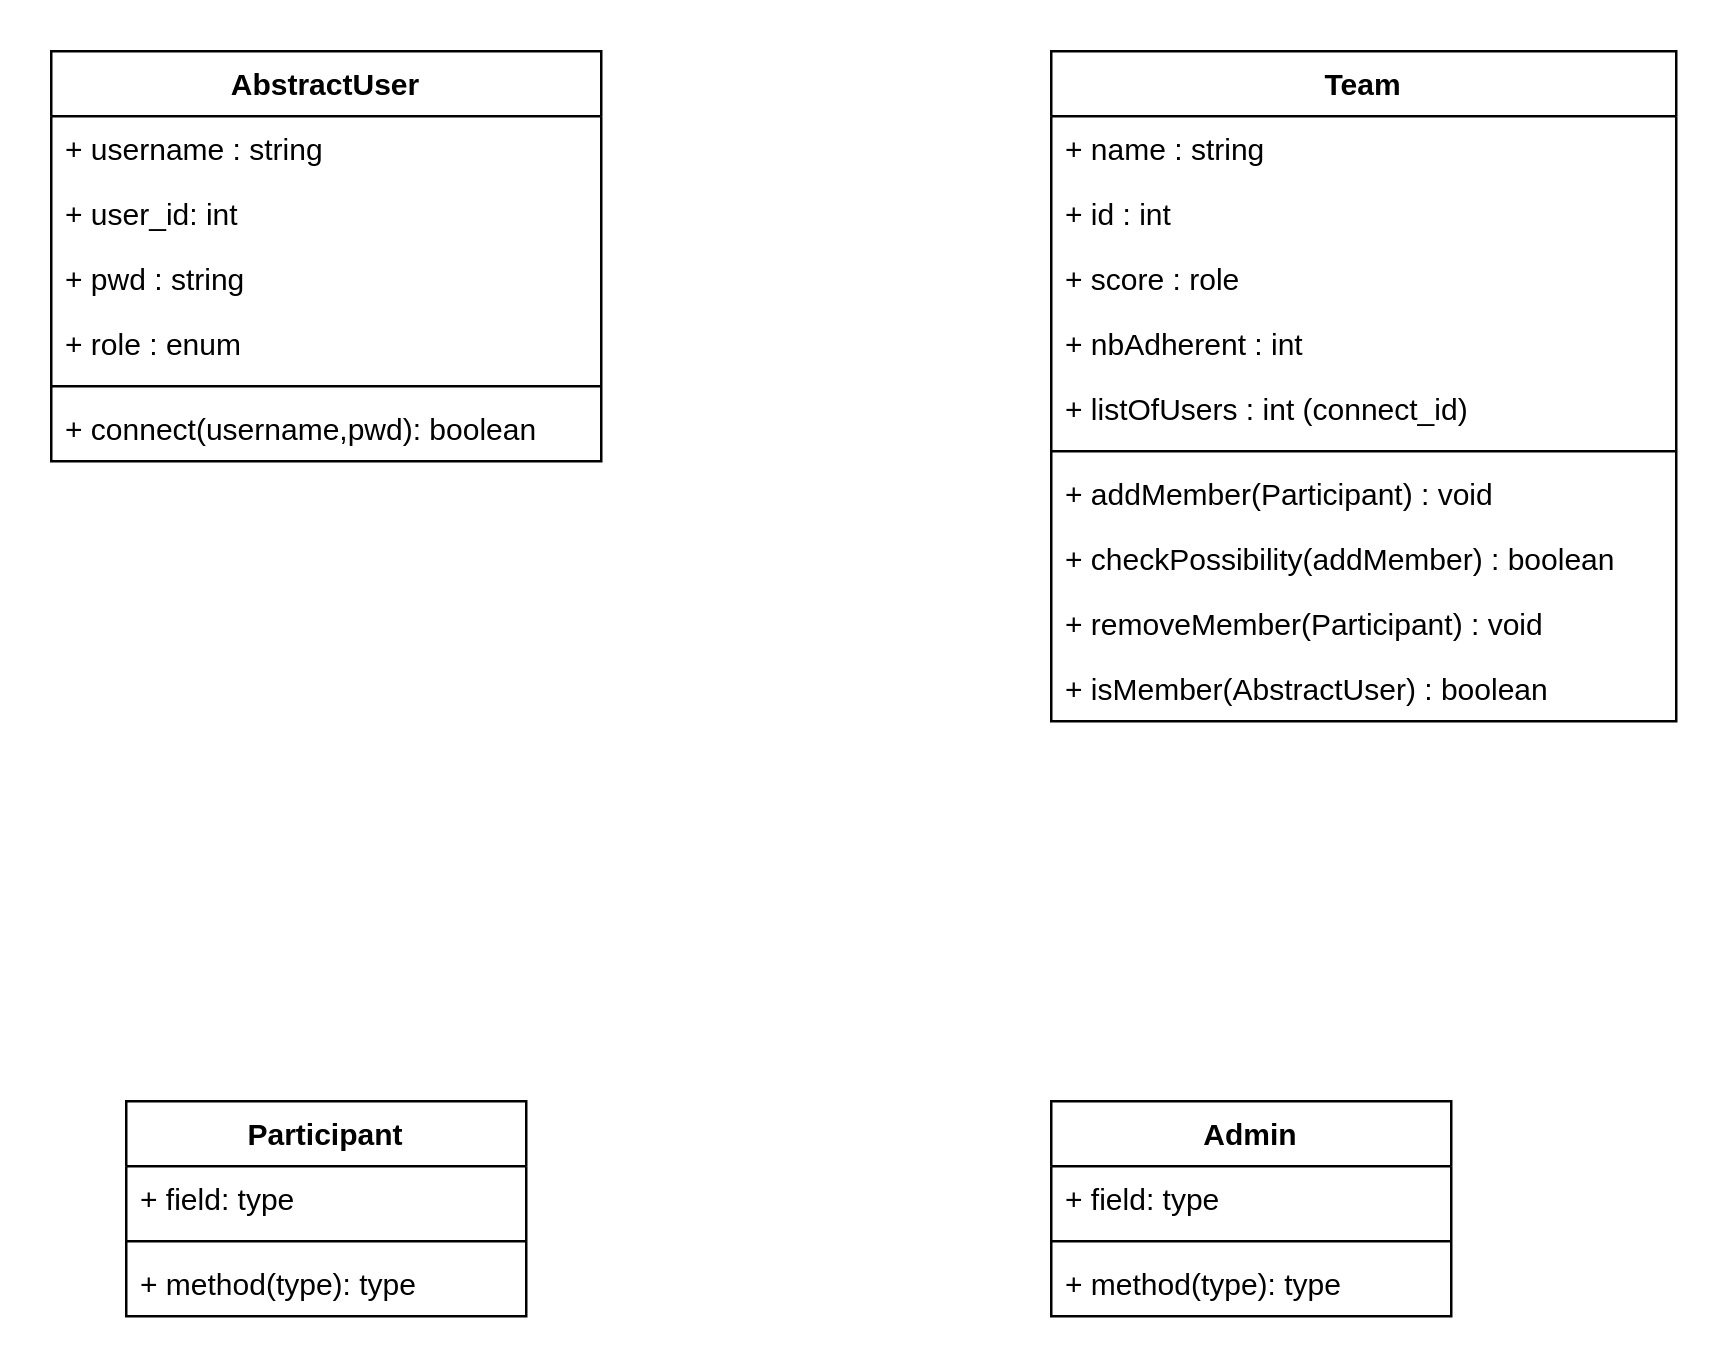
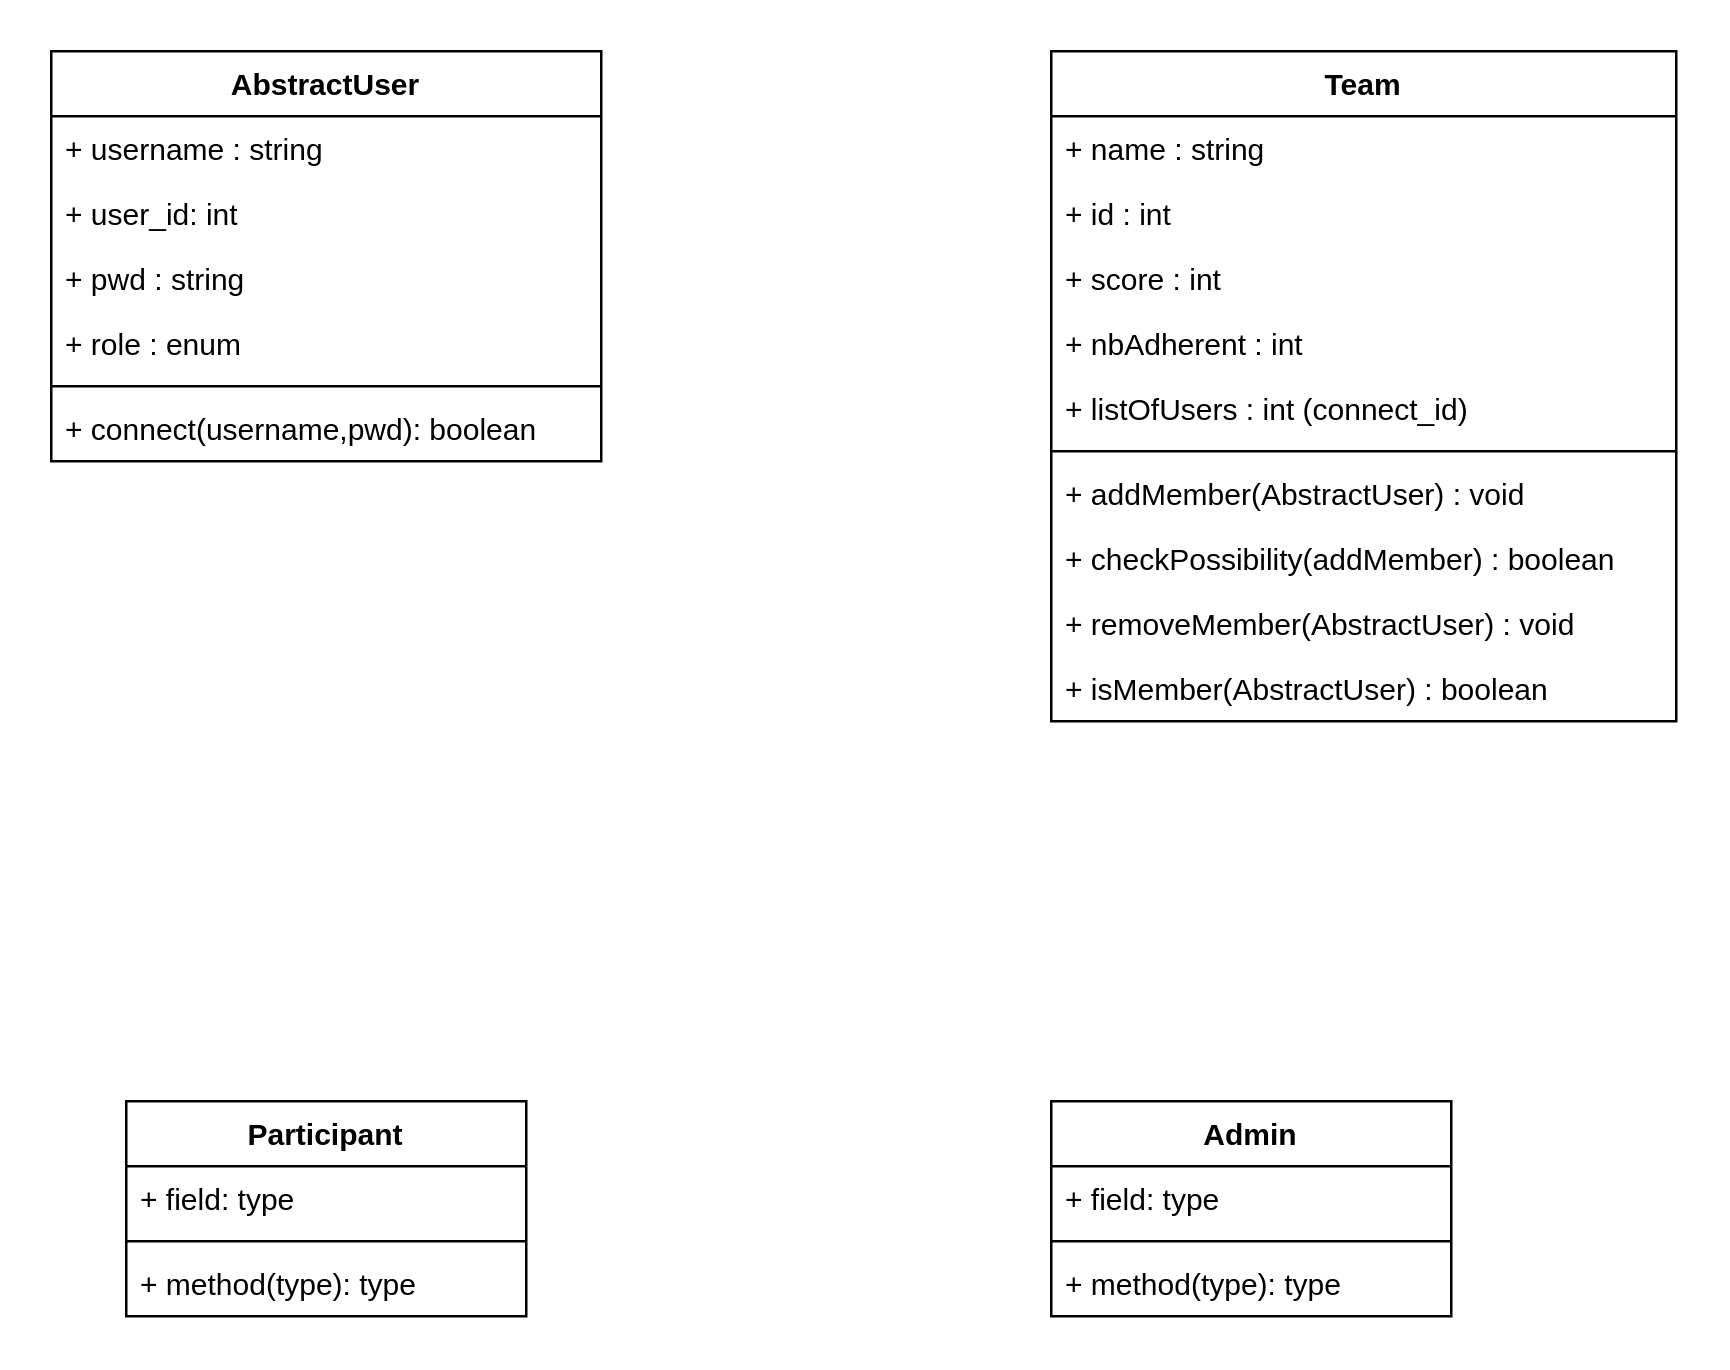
- <mxCell id="12" value="+ score : role" style="text;strokeColor=none;fillColor=none;align=left;verticalAlign=top;spacingLeft=4;spacingRight=4;overflow=hidden;rotatable=0;points=[[0,0.5],[1,0.5]];portConstraint=eastwest;" vertex="1" parent="9"><mxGeometry y="78" width="250" height="26" as="geometry" /></mxCell>
+ <mxCell id="12" value="+ score : int" style="text;strokeColor=none;fillColor=none;align=left;verticalAlign=top;spacingLeft=4;spacingRight=4;overflow=hidden;rotatable=0;points=[[0,0.5],[1,0.5]];portConstraint=eastwest;" vertex="1" parent="9"><mxGeometry y="78" width="250" height="26" as="geometry" /></mxCell>
- <mxCell id="16" value="+ addMember(Participant) : void" style="text;strokeColor=none;fillColor=none;align=left;verticalAlign=top;spacingLeft=4;spacingRight=4;overflow=hidden;rotatable=0;points=[[0,0.5],[1,0.5]];portConstraint=eastwest;" vertex="1" parent="9"><mxGeometry y="164" width="250" height="26" as="geometry" /></mxCell>
+ <mxCell id="16" value="+ addMember(AbstractUser) : void" style="text;strokeColor=none;fillColor=none;align=left;verticalAlign=top;spacingLeft=4;spacingRight=4;overflow=hidden;rotatable=0;points=[[0,0.5],[1,0.5]];portConstraint=eastwest;" vertex="1" parent="9"><mxGeometry y="164" width="250" height="26" as="geometry" /></mxCell>
- <mxCell id="18" value="+ removeMember(Participant) : void" style="text;strokeColor=none;fillColor=none;align=left;verticalAlign=top;spacingLeft=4;spacingRight=4;overflow=hidden;rotatable=0;points=[[0,0.5],[1,0.5]];portConstraint=eastwest;" vertex="1" parent="9"><mxGeometry y="216" width="250" height="26" as="geometry" /></mxCell>
+ <mxCell id="18" value="+ removeMember(AbstractUser) : void" style="text;strokeColor=none;fillColor=none;align=left;verticalAlign=top;spacingLeft=4;spacingRight=4;overflow=hidden;rotatable=0;points=[[0,0.5],[1,0.5]];portConstraint=eastwest;" vertex="1" parent="9"><mxGeometry y="216" width="250" height="26" as="geometry" /></mxCell>
